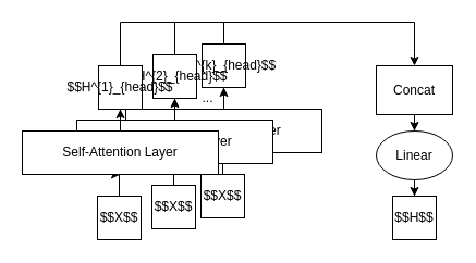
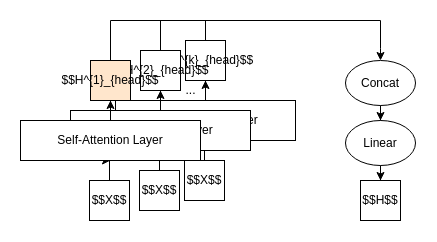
- <mxCell id="17" value="$$H^{1}_{head}$$" style="rounded=0;whiteSpace=wrap;html=1;" vertex="1" parent="1"><mxGeometry x="90" y="60" width="40" height="40" as="geometry" /></mxCell>
+ <mxCell id="17" value="$$H^{1}_{head}$$" style="rounded=0;whiteSpace=wrap;html=1;fillColor=#ffe6cc;" vertex="1" parent="1"><mxGeometry x="90" y="60" width="40" height="40" as="geometry" /></mxCell>
- <mxCell id="20" value="Concat" style="rounded=0;whiteSpace=wrap;html=1;" vertex="1" parent="1"><mxGeometry x="345" y="60" width="70" height="45" as="geometry" /></mxCell>
+ <mxCell id="20" value="Concat" style="ellipse;whiteSpace=wrap;html=1;" vertex="1" parent="1"><mxGeometry x="345" y="60" width="70" height="45" as="geometry" /></mxCell>
